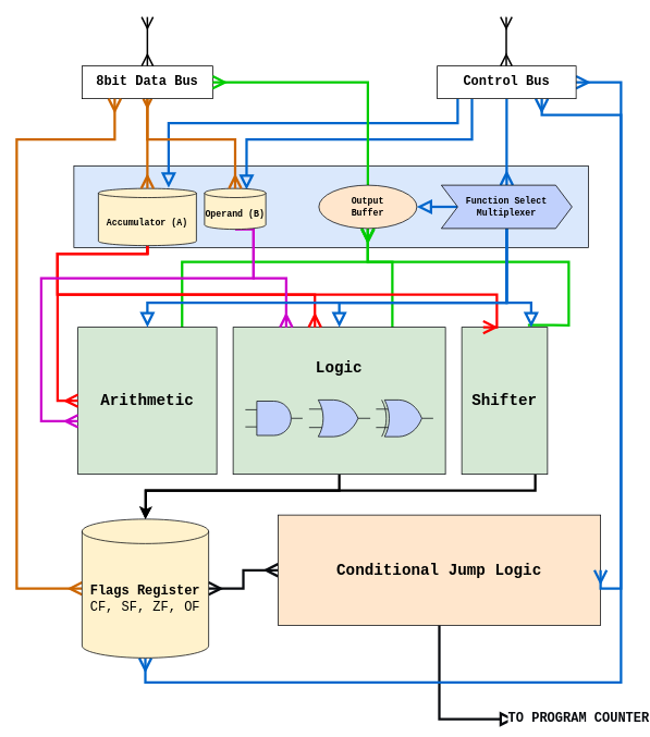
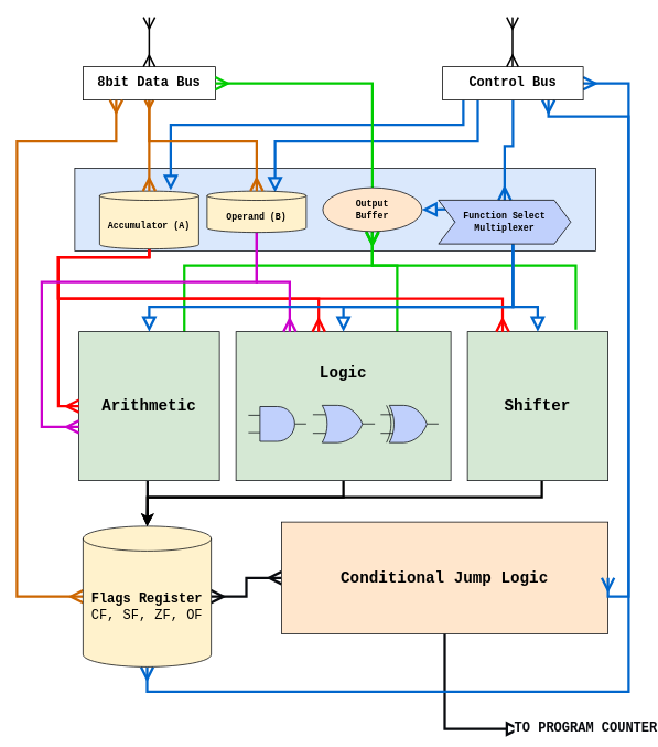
- <mxCell id="33" value="&lt;b&gt;Function Select&lt;br&gt;Multiplexer&lt;/b&gt;" style="shape=step;perimeter=stepPerimeter;whiteSpace=wrap;html=1;fixedSize=1;fontFamily=Courier New;fontSize=11;fillColor=#C0D0FC;" vertex="1" parent="1"><mxGeometry x="540" y="226" width="160" height="53" as="geometry" /></mxCell>
+ <mxCell id="33" value="&lt;b&gt;Function Select&lt;br&gt;Multiplexer&lt;/b&gt;" style="shape=step;perimeter=stepPerimeter;whiteSpace=wrap;html=1;fixedSize=1;fontFamily=Courier New;fontSize=11;fillColor=#C0D0FC;" vertex="1" parent="1"><mxGeometry x="530" y="241" width="160" height="53" as="geometry" /></mxCell>
- <mxCell id="28" value="&lt;font style=&quot;font-size: 11px&quot;&gt;&lt;b&gt;Operand (B)&lt;/b&gt;&lt;/font&gt;" style="shape=cylinder3;whiteSpace=wrap;html=1;boundedLbl=1;backgroundOutline=1;size=5.6;fontFamily=Courier New;fontSize=19;fillColor=#fff2cc;strokeColor=#090B0F;" vertex="1" parent="1"><mxGeometry x="250" y="230" width="75" height="50" as="geometry" /></mxCell>
+ <mxCell id="28" value="&lt;font style=&quot;font-size: 11px&quot;&gt;&lt;b&gt;Operand (B)&lt;/b&gt;&lt;/font&gt;" style="shape=cylinder3;whiteSpace=wrap;html=1;boundedLbl=1;backgroundOutline=1;size=5.6;fontFamily=Courier New;fontSize=19;fillColor=#fff2cc;strokeColor=#090B0F;" vertex="1" parent="1"><mxGeometry x="250" y="230" width="120" height="50" as="geometry" /></mxCell>
- <mxCell id="5" value="Shifter" style="rounded=0;whiteSpace=wrap;html=1;fontSize=19;fontFamily=Courier New;fillColor=#d5e8d4;strokeColor=#090B0F;fontStyle=1" vertex="1" parent="1"><mxGeometry x="565" y="400" width="105" height="180" as="geometry" /></mxCell>
+ <mxCell id="5" value="Shifter" style="rounded=0;whiteSpace=wrap;html=1;fontSize=19;fontFamily=Courier New;fillColor=#d5e8d4;strokeColor=#090B0F;fontStyle=1" vertex="1" parent="1"><mxGeometry x="565" y="400" width="170" height="180" as="geometry" /></mxCell>
+ <mxCell id="7" style="edgeStyle=orthogonalEdgeStyle;rounded=0;orthogonalLoop=1;jettySize=auto;html=1;entryX=0.5;entryY=0;entryDx=0;entryDy=0;entryPerimeter=0;fontFamily=Courier New;fontSize=16;startArrow=none;startFill=0;endArrow=classic;endFill=1;strokeColor=#090B0F;strokeWidth=3;" edge="1" parent="1" source="9" target="41"><mxGeometry relative="1" as="geometry"><Array as="points"><mxPoint x="178" y="608" /><mxPoint x="178" y="608" /></Array></mxGeometry></mxCell>
